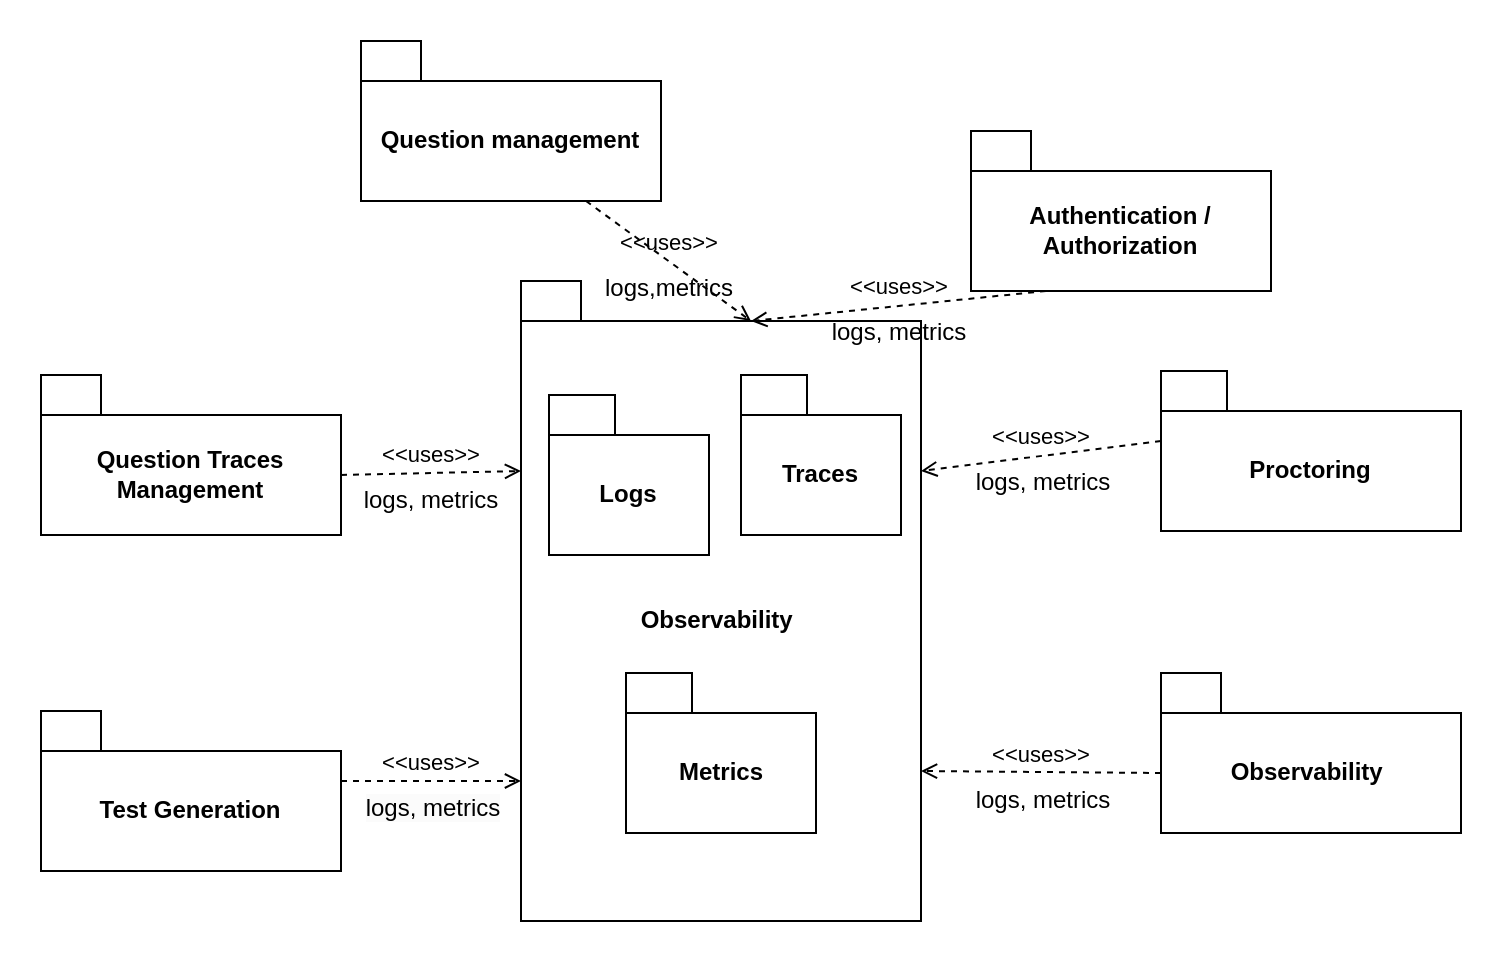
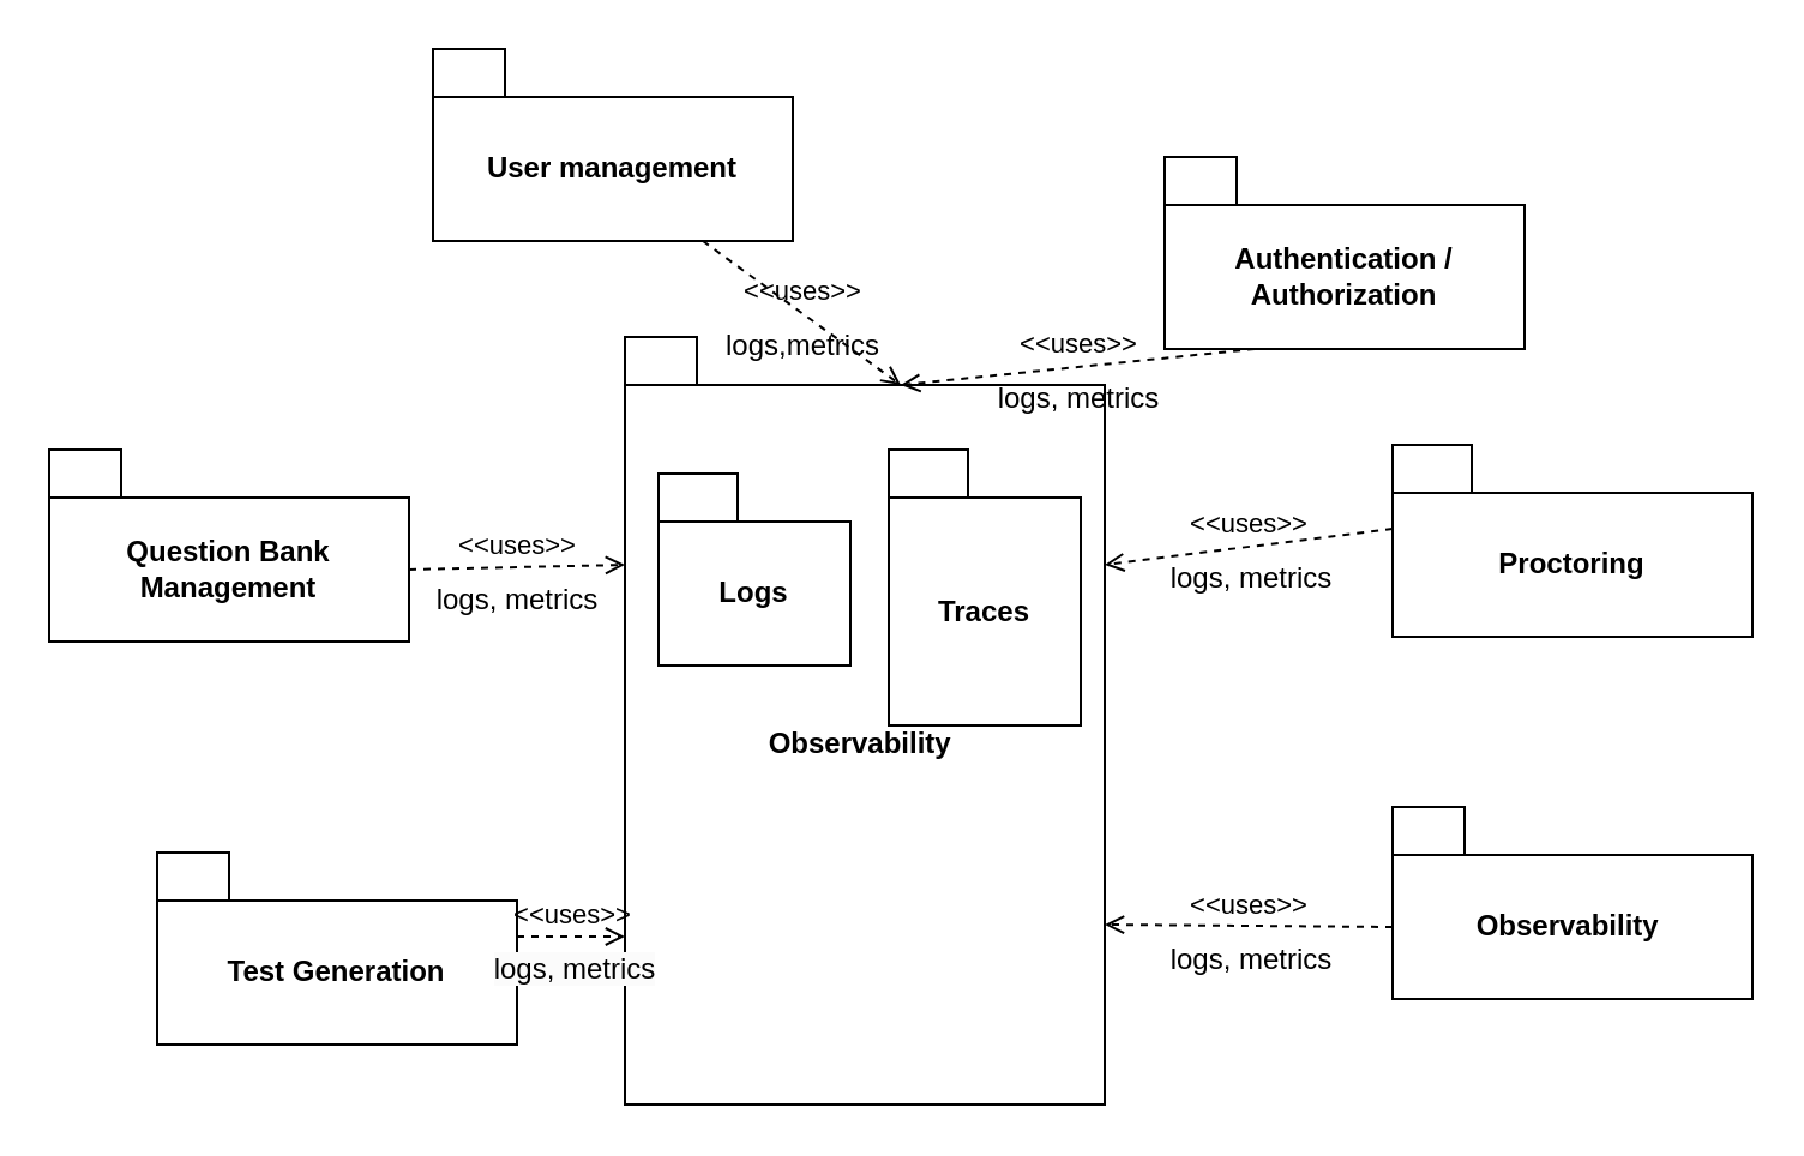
- <mxCell id="6" value="Question management" style="shape=folder;fontStyle=1;tabWidth=30;tabHeight=20;tabPosition=left;html=1;boundedLbl=1;whiteSpace=wrap;" parent="1" vertex="1"><mxGeometry x="180" y="20" width="150" height="80" as="geometry" /></mxCell>
+ <mxCell id="6" value="User management" style="shape=folder;fontStyle=1;tabWidth=30;tabHeight=20;tabPosition=left;html=1;boundedLbl=1;whiteSpace=wrap;" parent="1" vertex="1"><mxGeometry x="180" y="20" width="150" height="80" as="geometry" /></mxCell>
- <mxCell id="22" value="Traces" style="shape=folder;fontStyle=1;tabWidth=33;tabHeight=20;tabPosition=left;html=1;boundedLbl=1;whiteSpace=wrap;" parent="1" vertex="1"><mxGeometry x="370" y="187" width="80" height="80" as="geometry" /></mxCell>
+ <mxCell id="22" value="Traces" style="shape=folder;fontStyle=1;tabWidth=33;tabHeight=20;tabPosition=left;html=1;boundedLbl=1;whiteSpace=wrap;" parent="1" vertex="1"><mxGeometry x="370" y="187" width="80" height="115" as="geometry" /></mxCell>
- <mxCell id="3" value="Question Traces Management" style="shape=folder;fontStyle=1;tabWidth=30;tabHeight=20;tabPosition=left;html=1;boundedLbl=1;whiteSpace=wrap;" parent="1" vertex="1"><mxGeometry x="20" y="187" width="150" height="80" as="geometry" /></mxCell>
+ <mxCell id="3" value="Question Bank Management" style="shape=folder;fontStyle=1;tabWidth=30;tabHeight=20;tabPosition=left;html=1;boundedLbl=1;whiteSpace=wrap;" parent="1" vertex="1"><mxGeometry x="20" y="187" width="150" height="80" as="geometry" /></mxCell>
- <mxCell id="21" value="Metrics" style="shape=folder;fontStyle=1;tabWidth=33;tabHeight=20;tabPosition=left;html=1;boundedLbl=1;whiteSpace=wrap;" parent="1" vertex="1"><mxGeometry x="312.5" y="336" width="95" height="80" as="geometry" /></mxCell>
- <mxCell id="4" value="Test Generation" style="shape=folder;fontStyle=1;tabWidth=30;tabHeight=20;tabPosition=left;html=1;boundedLbl=1;whiteSpace=wrap;" parent="1" vertex="1"><mxGeometry x="20" y="355" width="150" height="80" as="geometry" /></mxCell>
+ <mxCell id="4" value="Test Generation" style="shape=folder;fontStyle=1;tabWidth=30;tabHeight=20;tabPosition=left;html=1;boundedLbl=1;whiteSpace=wrap;" parent="1" vertex="1"><mxGeometry x="65" y="355" width="150" height="80" as="geometry" /></mxCell>
